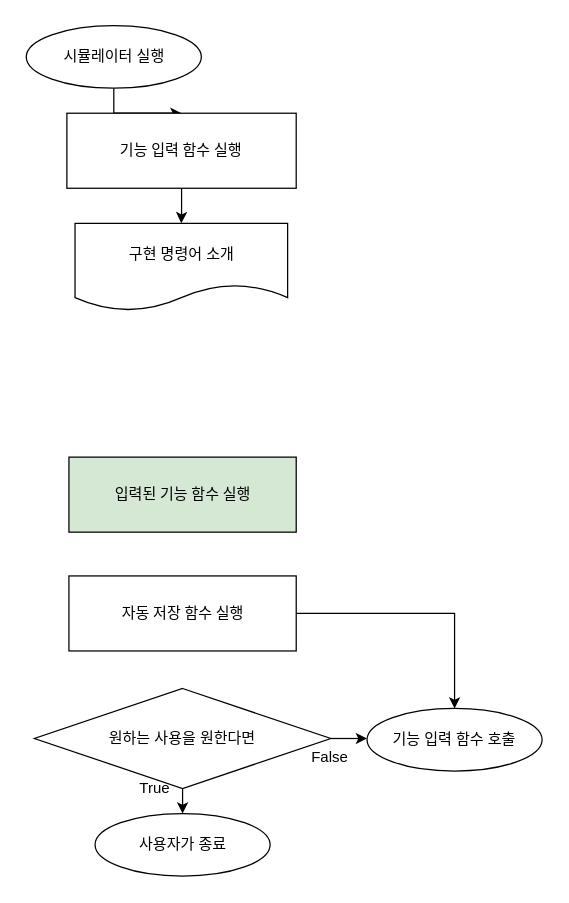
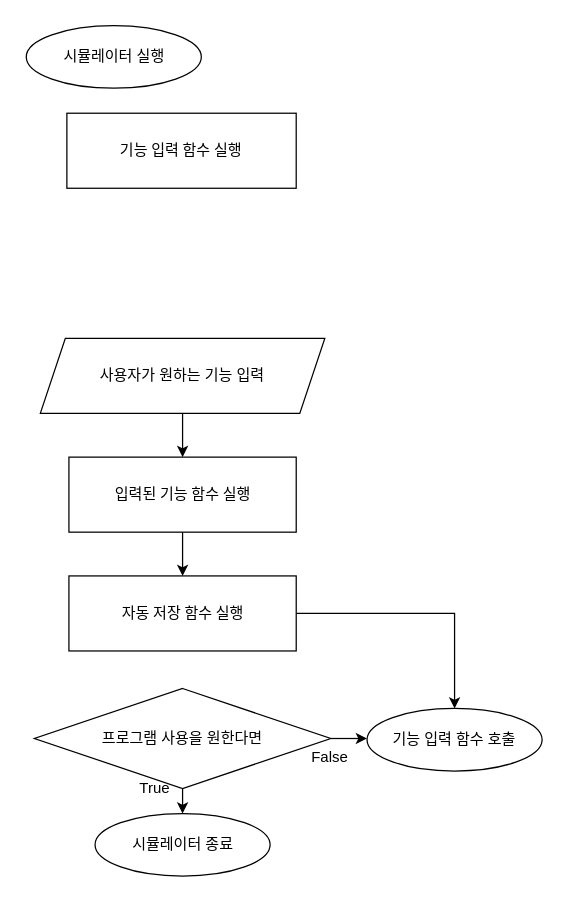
- <mxCell id="2" style="edgeStyle=orthogonalEdgeStyle;rounded=0;orthogonalLoop=1;jettySize=auto;html=1;exitX=0.5;exitY=1;exitDx=0;exitDy=0;entryX=0.5;entryY=0;entryDx=0;entryDy=0;" parent="1" source="3" target="6" edge="1"><mxGeometry relative="1" as="geometry"><mxPoint x="140" y="130" as="targetPoint" /></mxGeometry></mxCell>
- <mxCell id="5" value="" style="edgeStyle=orthogonalEdgeStyle;rounded=0;orthogonalLoop=1;jettySize=auto;html=1;" parent="1" source="6" target="4" edge="1"><mxGeometry relative="1" as="geometry" /></mxCell>
- <mxCell id="4" value="구현 명령어 소개" style="shape=document;whiteSpace=wrap;html=1;boundedLbl=1;" parent="1" vertex="1"><mxGeometry x="59.5" y="178" width="170" height="70" as="geometry" /></mxCell>
+ <mxCell id="10" value="사용자가 원하는 기능 입력" style="shape=parallelogram;perimeter=parallelogramPerimeter;whiteSpace=wrap;html=1;fixedSize=1;" parent="1" vertex="1"><mxGeometry x="31.74" y="270" width="227.49" height="60" as="geometry" /></mxCell>
+ <mxCell id="9" value="" style="edgeStyle=orthogonalEdgeStyle;rounded=0;orthogonalLoop=1;jettySize=auto;html=1;" parent="1" source="10" target="8" edge="1"><mxGeometry relative="1" as="geometry" /></mxCell>
- <mxCell id="8" value="입력된 기능 함수 실행" style="rounded=0;whiteSpace=wrap;html=1;labelBackgroundColor=none;fontFamily=나눔스퀘어라운드 Bold;fillColor=#d5e8d4;" parent="1" vertex="1"><mxGeometry x="54.62" y="365" width="181.75" height="60" as="geometry" /></mxCell>
+ <mxCell id="8" value="입력된 기능 함수 실행" style="rounded=0;whiteSpace=wrap;html=1;labelBackgroundColor=none;fontFamily=나눔스퀘어라운드 Bold;" parent="1" vertex="1"><mxGeometry x="54.62" y="365" width="181.75" height="60" as="geometry" /></mxCell>
+ <mxCell id="7" value="" style="edgeStyle=orthogonalEdgeStyle;rounded=0;orthogonalLoop=1;jettySize=auto;html=1;" parent="1" source="8" target="12" edge="1"><mxGeometry relative="1" as="geometry" /></mxCell>
- <mxCell id="15" value="원하는 사용을 원한다면" style="rhombus;whiteSpace=wrap;html=1;" parent="1" vertex="1"><mxGeometry x="27" y="550" width="237" height="80" as="geometry" /></mxCell>
+ <mxCell id="15" value="프로그램 사용을 원한다면" style="rhombus;whiteSpace=wrap;html=1;" parent="1" vertex="1"><mxGeometry x="27" y="550" width="237" height="80" as="geometry" /></mxCell>
- <mxCell id="18" value="사용자가 종료" style="ellipse;whiteSpace=wrap;html=1;" vertex="1" parent="1"><mxGeometry x="75.5" y="650" width="140" height="50" as="geometry" /></mxCell>
+ <mxCell id="18" value="시뮬레이터 종료" style="ellipse;whiteSpace=wrap;html=1;" vertex="1" parent="1"><mxGeometry x="75.5" y="650" width="140" height="50" as="geometry" /></mxCell>
